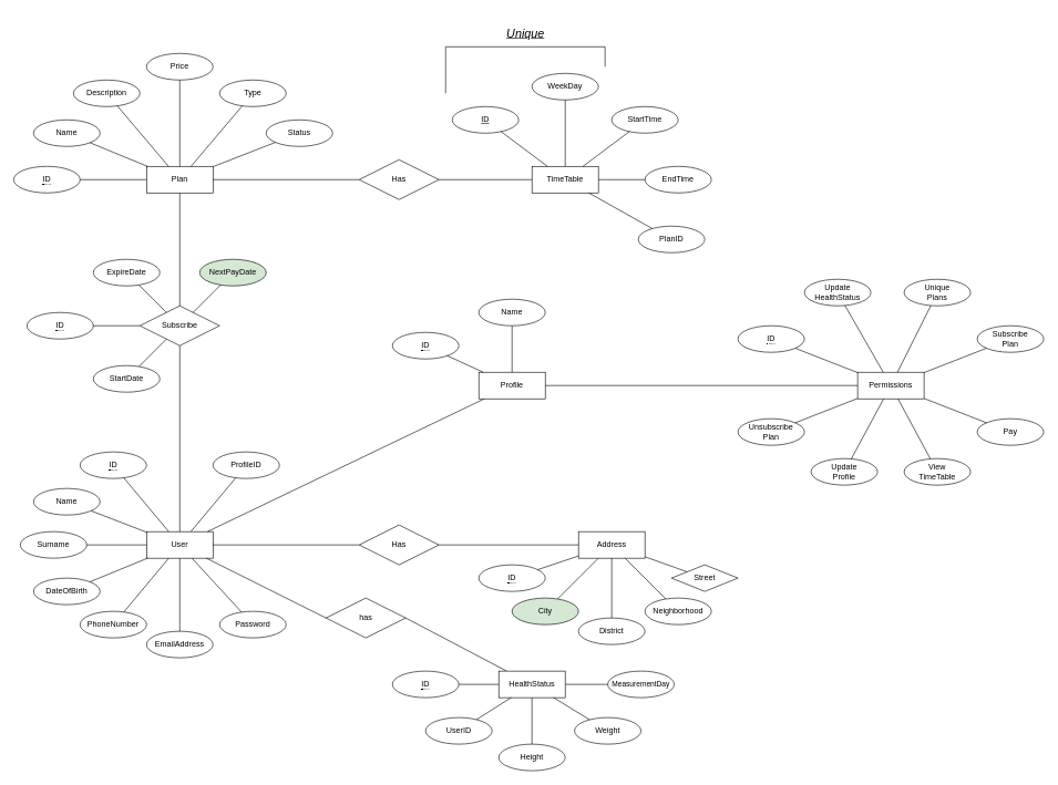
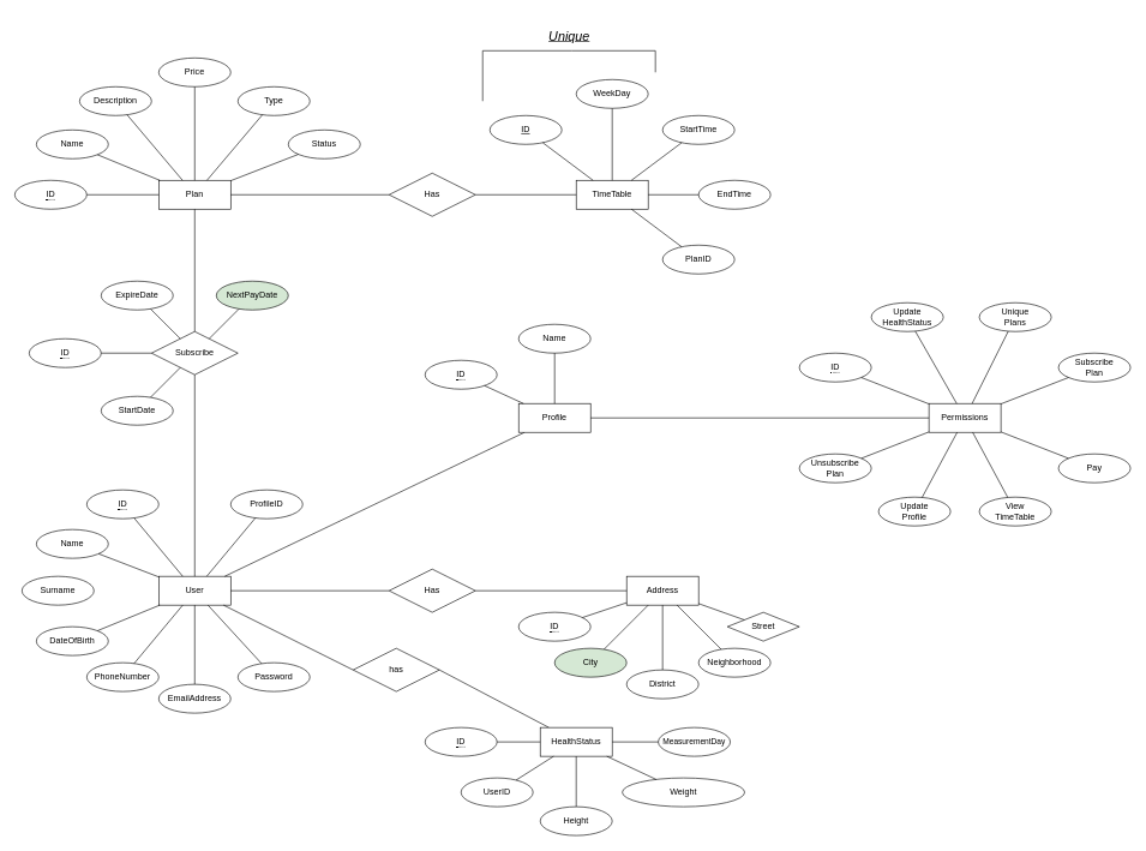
- <mxCell id="79" value="PlanID" style="ellipse;whiteSpace=wrap;html=1;align=center;" parent="1" vertex="1"><mxGeometry x="960" y="340" width="100" height="40" as="geometry" /></mxCell>
+ <mxCell id="79" value="PlanID" style="ellipse;whiteSpace=wrap;html=1;align=center;" parent="1" vertex="1"><mxGeometry x="920" y="340" width="100" height="40" as="geometry" /></mxCell>
- <mxCell id="6" value="" style="endArrow=none;html=1;rounded=0;" parent="1" source="5" target="2" edge="1"><mxGeometry relative="1" as="geometry"><mxPoint x="100" y="890" as="sourcePoint" /><mxPoint x="260" y="890" as="targetPoint" /></mxGeometry></mxCell>
- <mxCell id="77" value="Weight" style="ellipse;whiteSpace=wrap;html=1;align=center;" parent="1" vertex="1"><mxGeometry x="864" y="1080" width="100" height="40" as="geometry" /></mxCell>
+ <mxCell id="77" value="Weight" style="ellipse;whiteSpace=wrap;html=1;align=center;" parent="1" vertex="1"><mxGeometry x="864" y="1080" width="170" height="40" as="geometry" /></mxCell>
